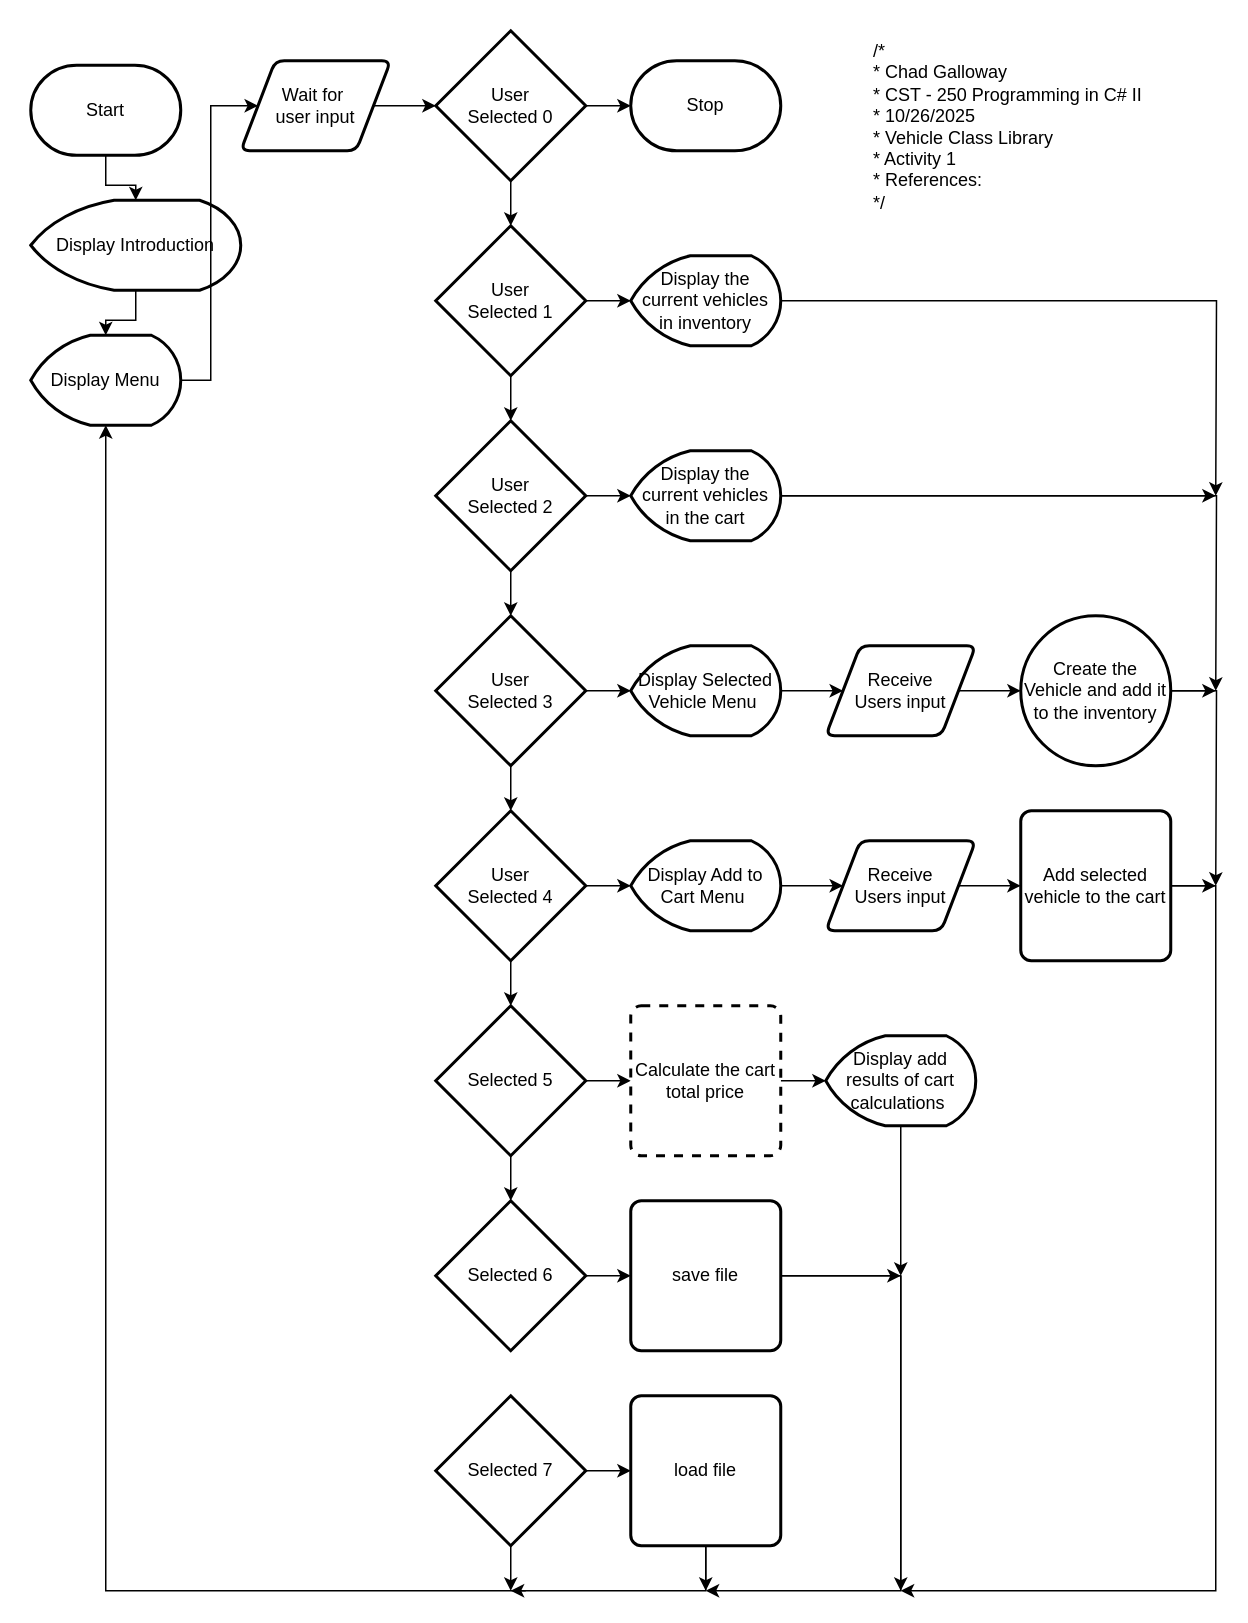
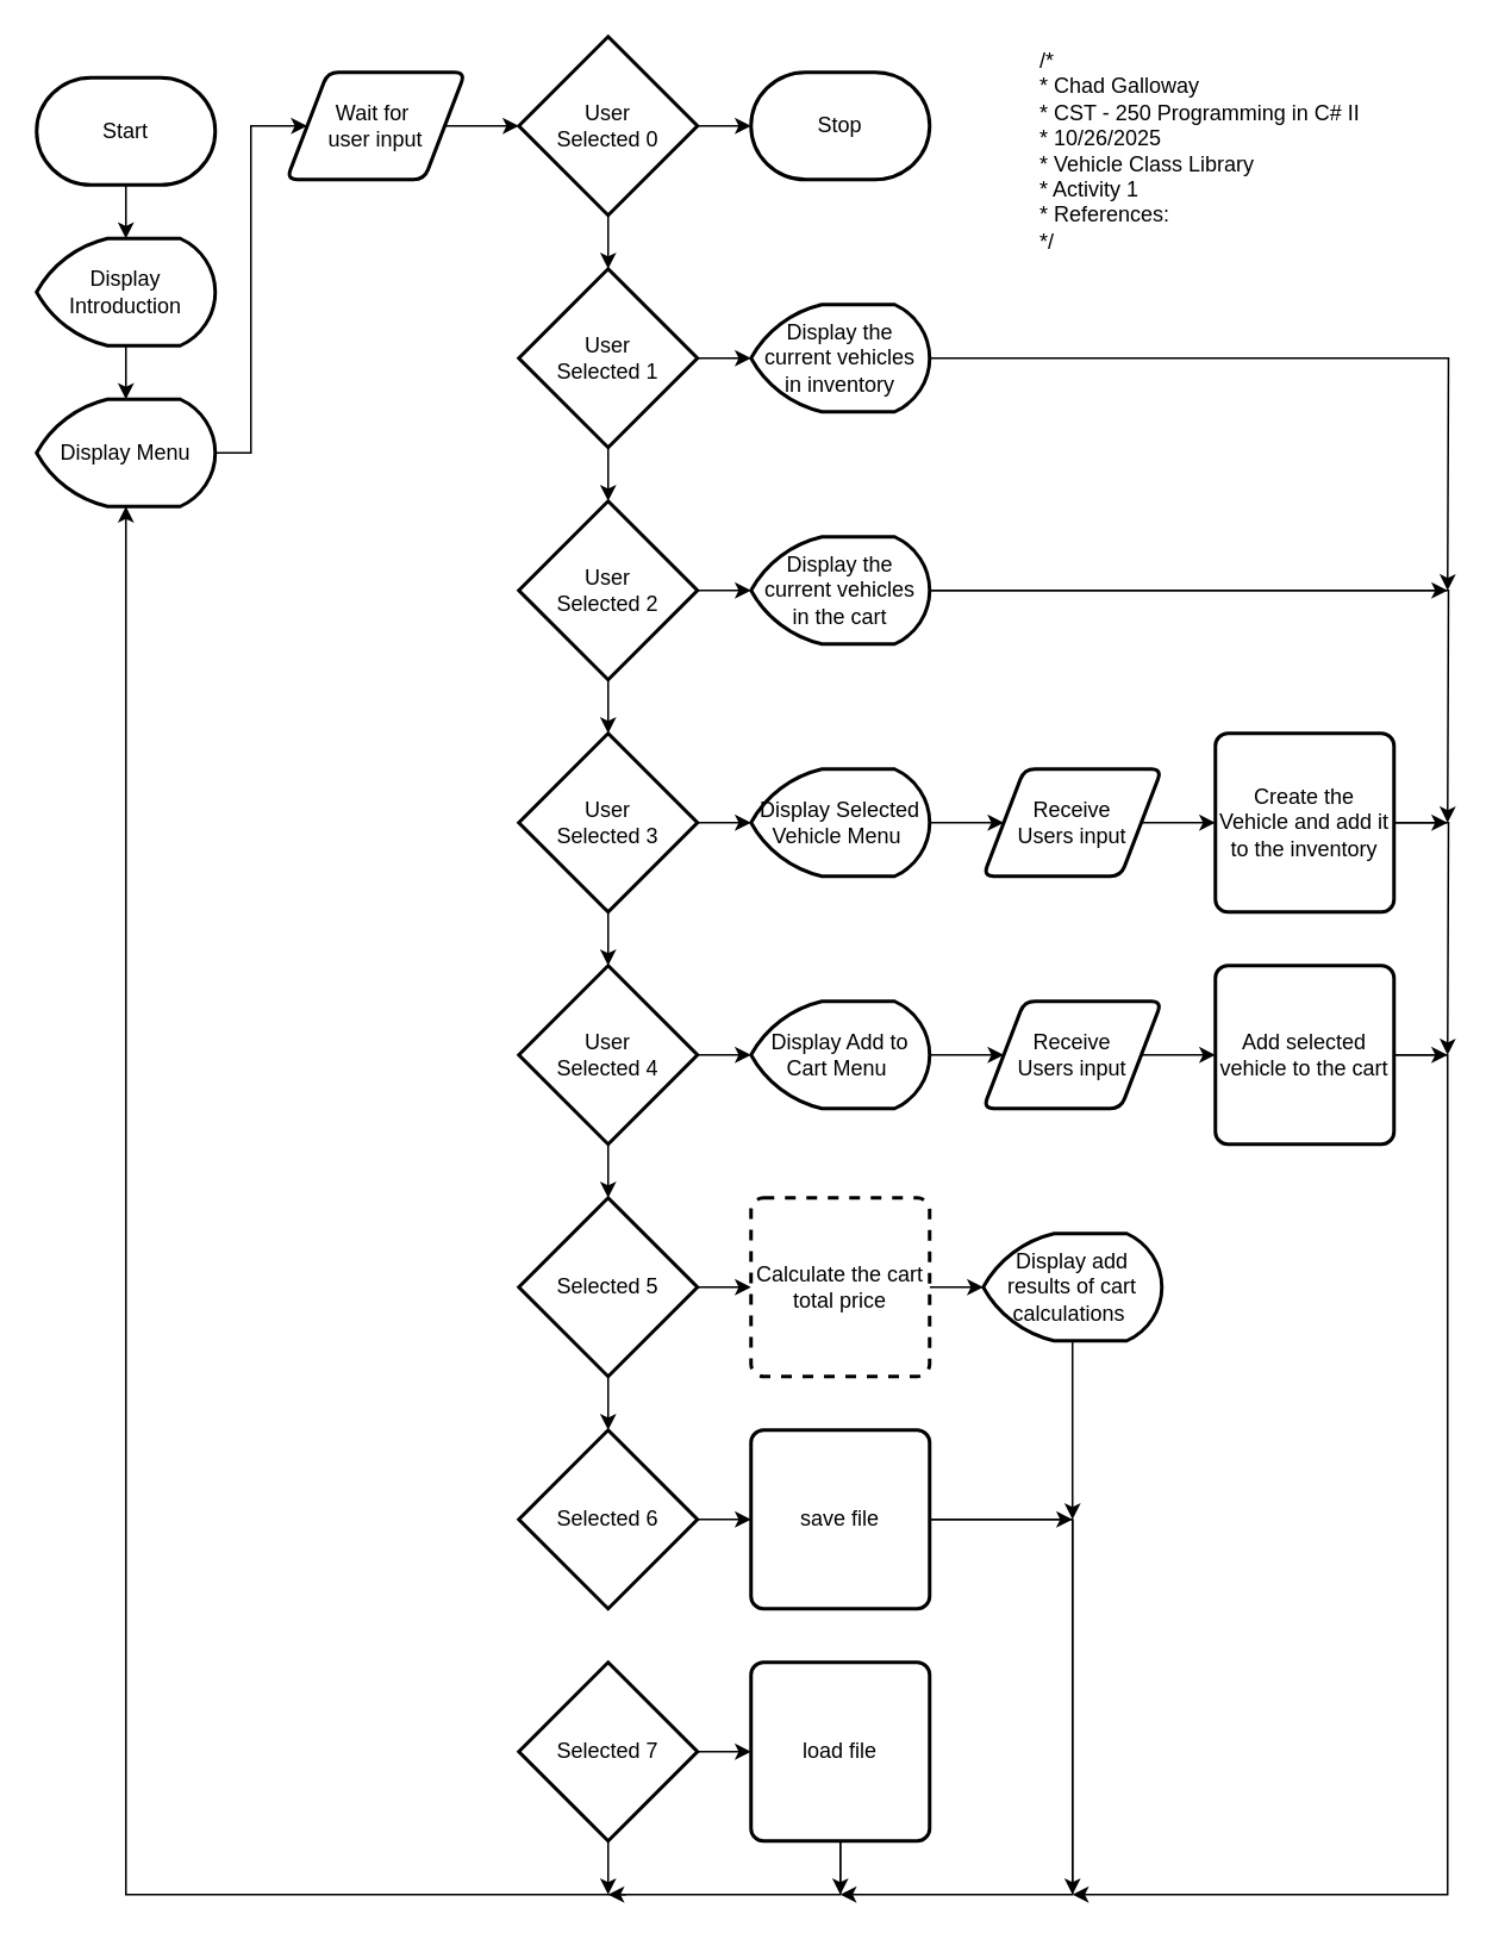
- <mxCell id="5" value="Display Introduction" style="strokeWidth=2;html=1;shape=mxgraph.flowchart.display;whiteSpace=wrap;" vertex="1" parent="1"><mxGeometry x="20" y="133" width="140" height="60" as="geometry" /></mxCell>
+ <mxCell id="5" value="Display Introduction" style="strokeWidth=2;html=1;shape=mxgraph.flowchart.display;whiteSpace=wrap;" vertex="1" parent="1"><mxGeometry x="20" y="133" width="100" height="60" as="geometry" /></mxCell>
- <mxCell id="36" value="Create the Vehicle and add it to the inventory" style="ellipse;whiteSpace=wrap;html=1;absoluteArcSize=1;arcSize=14;strokeWidth=2;" vertex="1" parent="1"><mxGeometry x="680" y="410" width="100" height="100" as="geometry" /></mxCell>
+ <mxCell id="36" value="Create the Vehicle and add it to the inventory" style="rounded=1;whiteSpace=wrap;html=1;absoluteArcSize=1;arcSize=14;strokeWidth=2;" vertex="1" parent="1"><mxGeometry x="680" y="410" width="100" height="100" as="geometry" /></mxCell>
